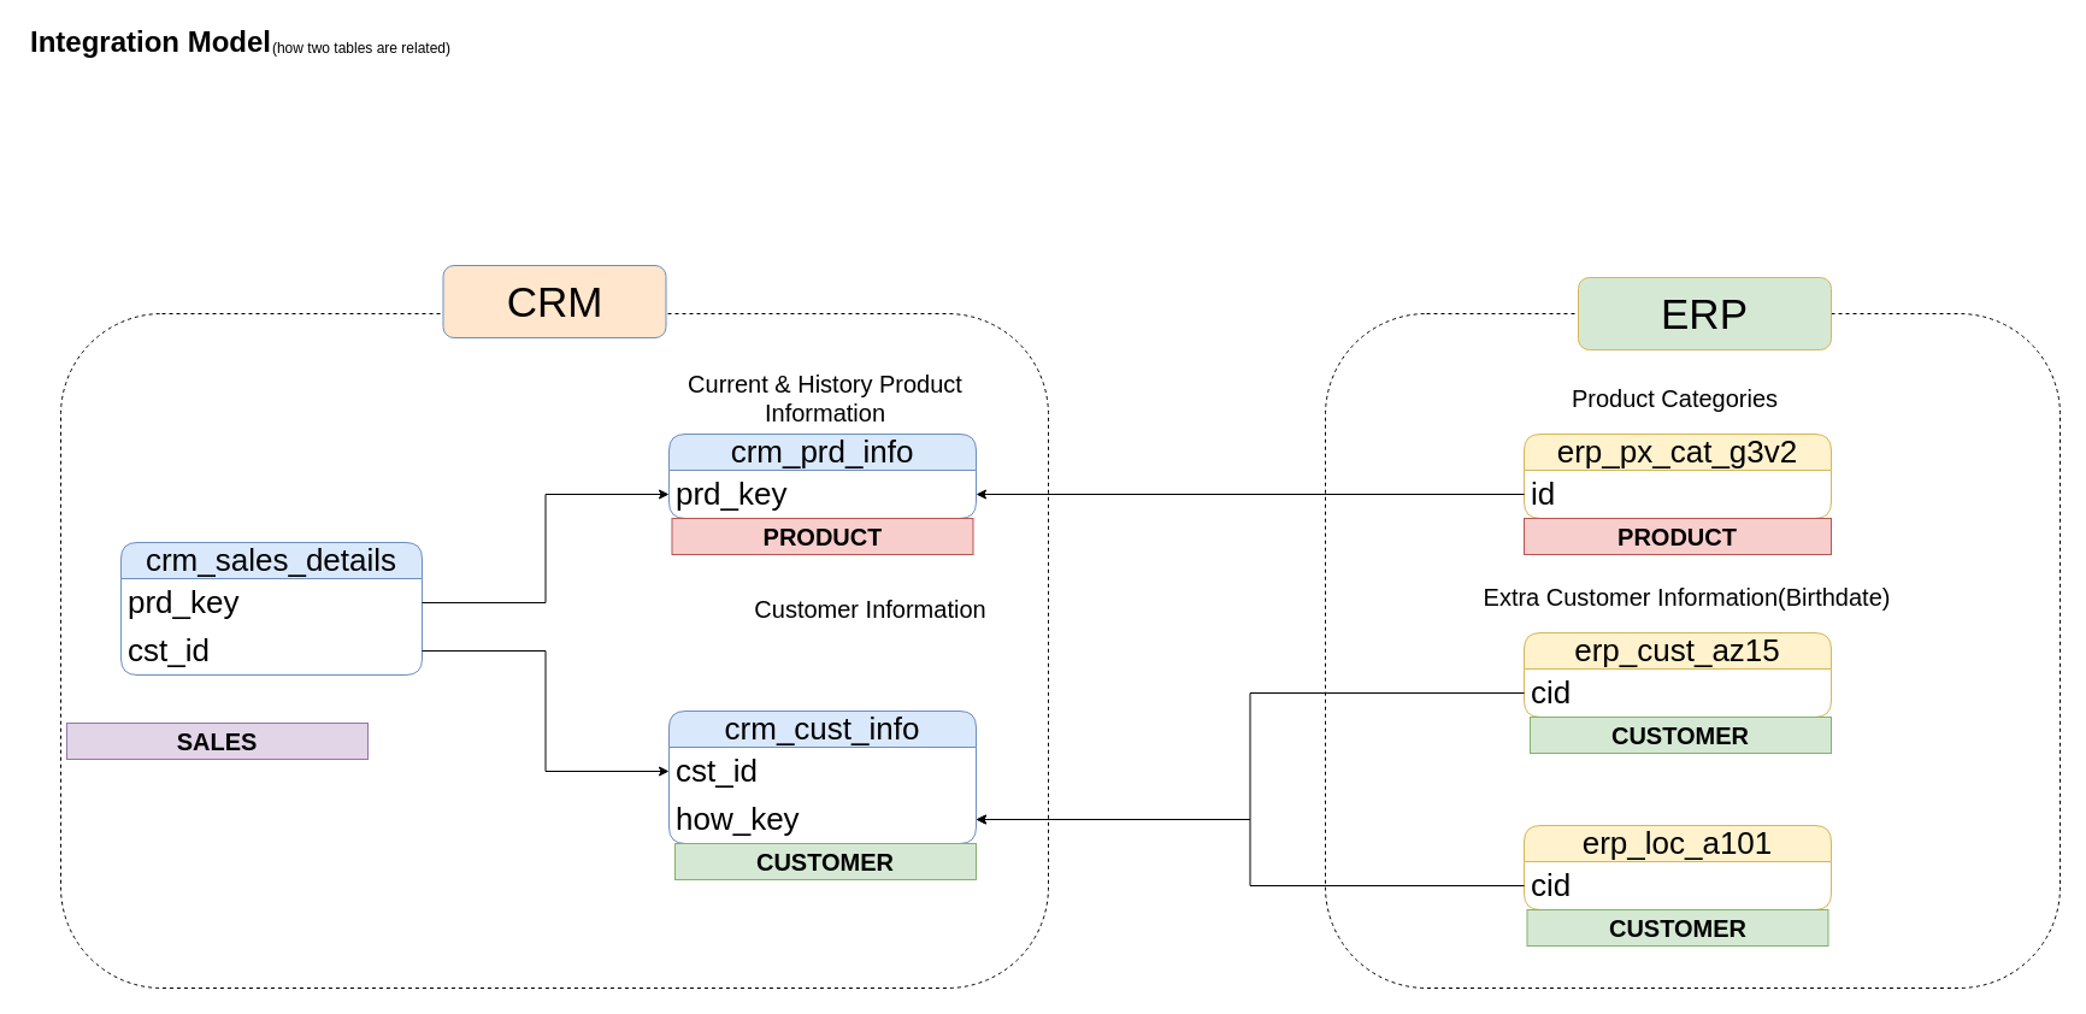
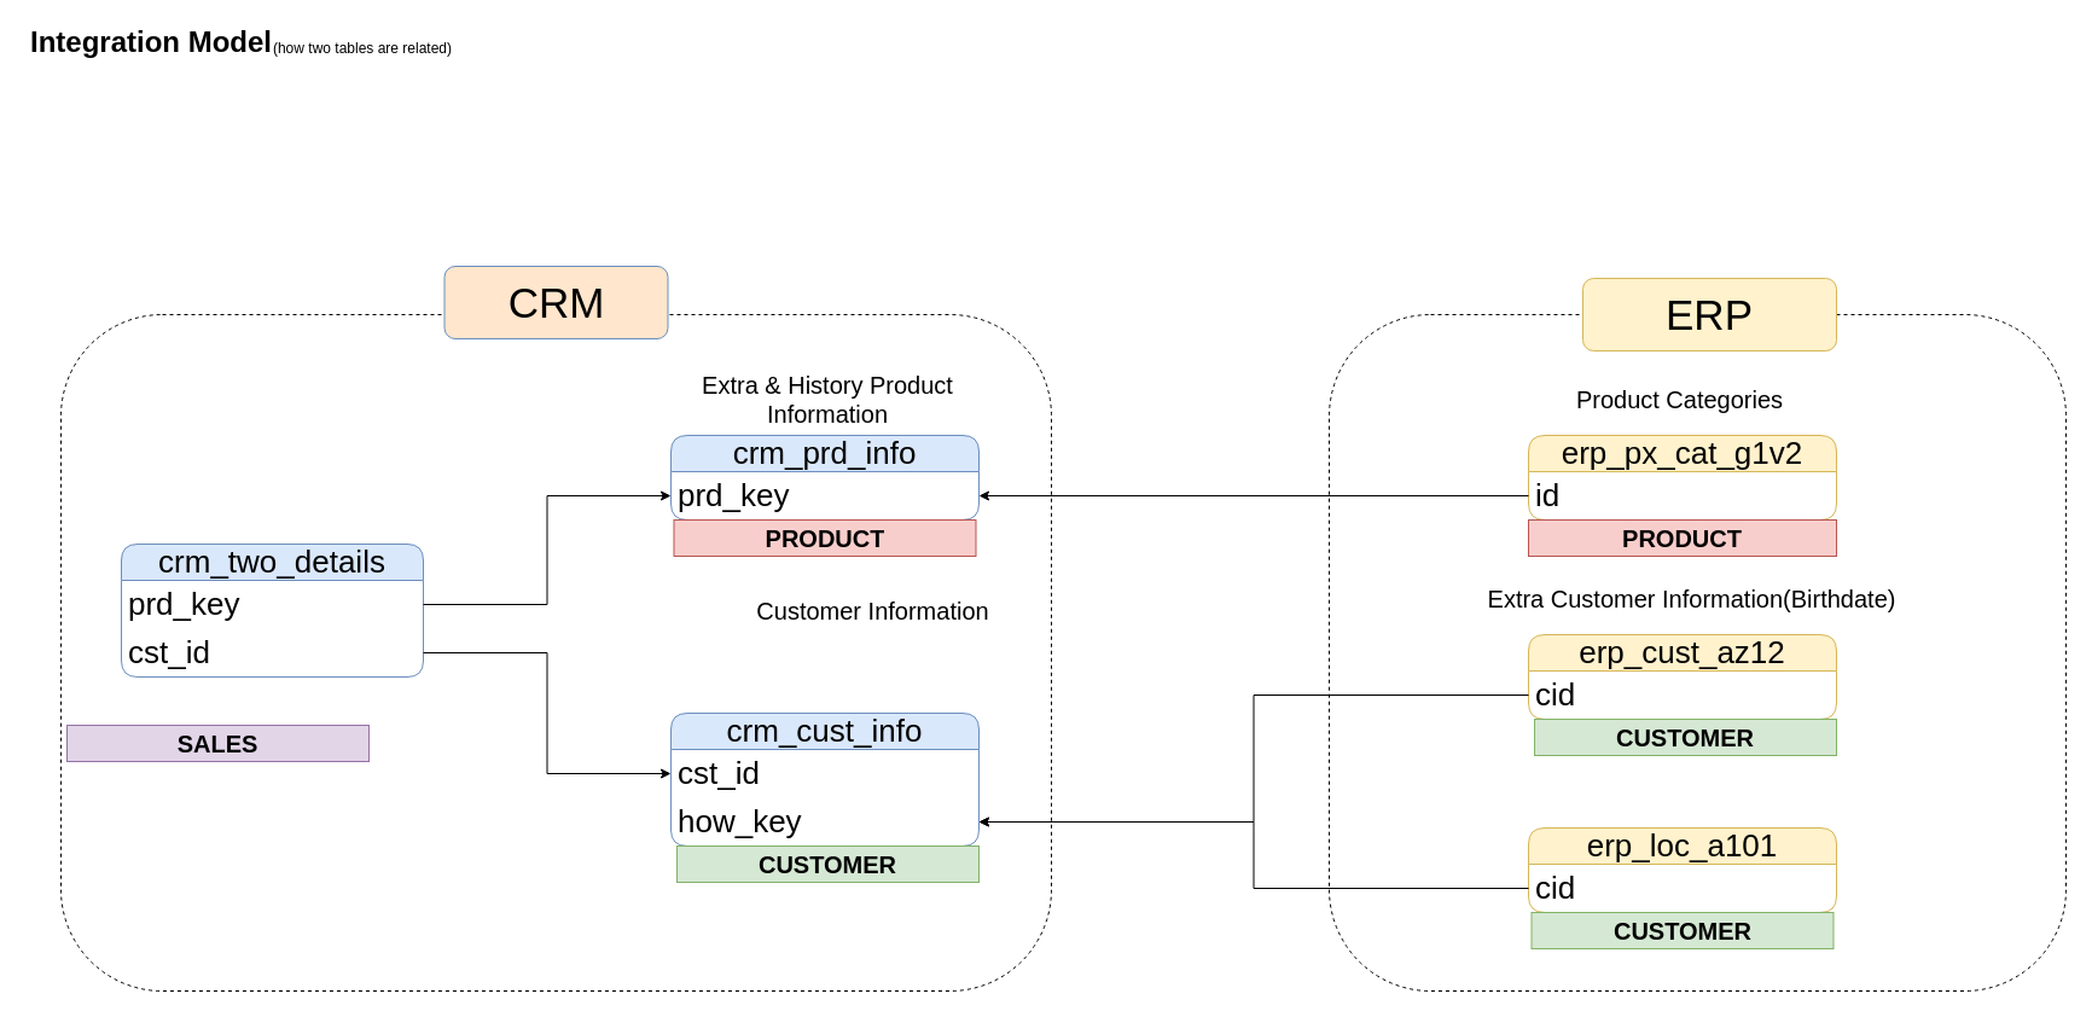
- <mxCell id="30" value="&lt;font style=&quot;font-size: 35px;&quot;&gt;ERP&lt;/font&gt;" style="rounded=1;whiteSpace=wrap;html=1;fillColor=#d5e8d4;strokeColor=#d6b656;" parent="1" vertex="1"><mxGeometry x="1310" y="230" width="210" height="60" as="geometry" /></mxCell>
+ <mxCell id="30" value="&lt;font style=&quot;font-size: 35px;&quot;&gt;ERP&lt;/font&gt;" style="rounded=1;whiteSpace=wrap;html=1;fillColor=#fff2cc;strokeColor=#d6b656;" parent="1" vertex="1"><mxGeometry x="1310" y="230" width="210" height="60" as="geometry" /></mxCell>
- <mxCell id="10" value="&lt;font style=&quot;font-size: 20px;&quot;&gt;Current &amp;amp; History Product Information&lt;/font&gt;" style="text;html=1;align=center;verticalAlign=middle;whiteSpace=wrap;rounded=0;" parent="1" vertex="1"><mxGeometry x="560" y="310" width="250" height="40" as="geometry" /></mxCell>
+ <mxCell id="10" value="&lt;font style=&quot;font-size: 20px;&quot;&gt;Extra &amp;amp; History Product Information&lt;/font&gt;" style="text;html=1;align=center;verticalAlign=middle;whiteSpace=wrap;rounded=0;" parent="1" vertex="1"><mxGeometry x="560" y="310" width="250" height="40" as="geometry" /></mxCell>
- <mxCell id="23" value="erp_px_cat_g3v2" style="swimlane;fontStyle=0;childLayout=stackLayout;horizontal=1;startSize=30;horizontalStack=0;resizeParent=1;resizeParentMax=0;resizeLast=0;collapsible=1;marginBottom=0;whiteSpace=wrap;html=1;rounded=1;fillColor=#fff2cc;strokeColor=#d6b656;fontSize=26;align=center;" parent="1" vertex="1"><mxGeometry x="1265" y="360" width="255" height="70" as="geometry" /></mxCell>
+ <mxCell id="23" value="erp_px_cat_g1v2" style="swimlane;fontStyle=0;childLayout=stackLayout;horizontal=1;startSize=30;horizontalStack=0;resizeParent=1;resizeParentMax=0;resizeLast=0;collapsible=1;marginBottom=0;whiteSpace=wrap;html=1;rounded=1;fillColor=#fff2cc;strokeColor=#d6b656;fontSize=26;align=center;" parent="1" vertex="1"><mxGeometry x="1265" y="360" width="255" height="70" as="geometry" /></mxCell>
- <mxCell id="11" value="crm_sales_details" style="swimlane;fontStyle=0;childLayout=stackLayout;horizontal=1;startSize=30;horizontalStack=0;resizeParent=1;resizeParentMax=0;resizeLast=0;collapsible=1;marginBottom=0;whiteSpace=wrap;html=1;rounded=1;fillColor=#dae8fc;strokeColor=#6c8ebf;fontSize=26;align=center;" parent="1" vertex="1"><mxGeometry x="100" y="450" width="250" height="110" as="geometry" /></mxCell>
+ <mxCell id="11" value="crm_two_details" style="swimlane;fontStyle=0;childLayout=stackLayout;horizontal=1;startSize=30;horizontalStack=0;resizeParent=1;resizeParentMax=0;resizeLast=0;collapsible=1;marginBottom=0;whiteSpace=wrap;html=1;rounded=1;fillColor=#dae8fc;strokeColor=#6c8ebf;fontSize=26;align=center;" parent="1" vertex="1"><mxGeometry x="100" y="450" width="250" height="110" as="geometry" /></mxCell>
- <mxCell id="16" value="erp_cust_az15" style="swimlane;fontStyle=0;childLayout=stackLayout;horizontal=1;startSize=30;horizontalStack=0;resizeParent=1;resizeParentMax=0;resizeLast=0;collapsible=1;marginBottom=0;whiteSpace=wrap;html=1;rounded=1;fillColor=#fff2cc;strokeColor=#d6b656;fontSize=26;align=center;" parent="1" vertex="1"><mxGeometry x="1265" y="525" width="255" height="70" as="geometry" /></mxCell>
+ <mxCell id="16" value="erp_cust_az12" style="swimlane;fontStyle=0;childLayout=stackLayout;horizontal=1;startSize=30;horizontalStack=0;resizeParent=1;resizeParentMax=0;resizeLast=0;collapsible=1;marginBottom=0;whiteSpace=wrap;html=1;rounded=1;fillColor=#fff2cc;strokeColor=#d6b656;fontSize=26;align=center;" parent="1" vertex="1"><mxGeometry x="1265" y="525" width="255" height="70" as="geometry" /></mxCell>
